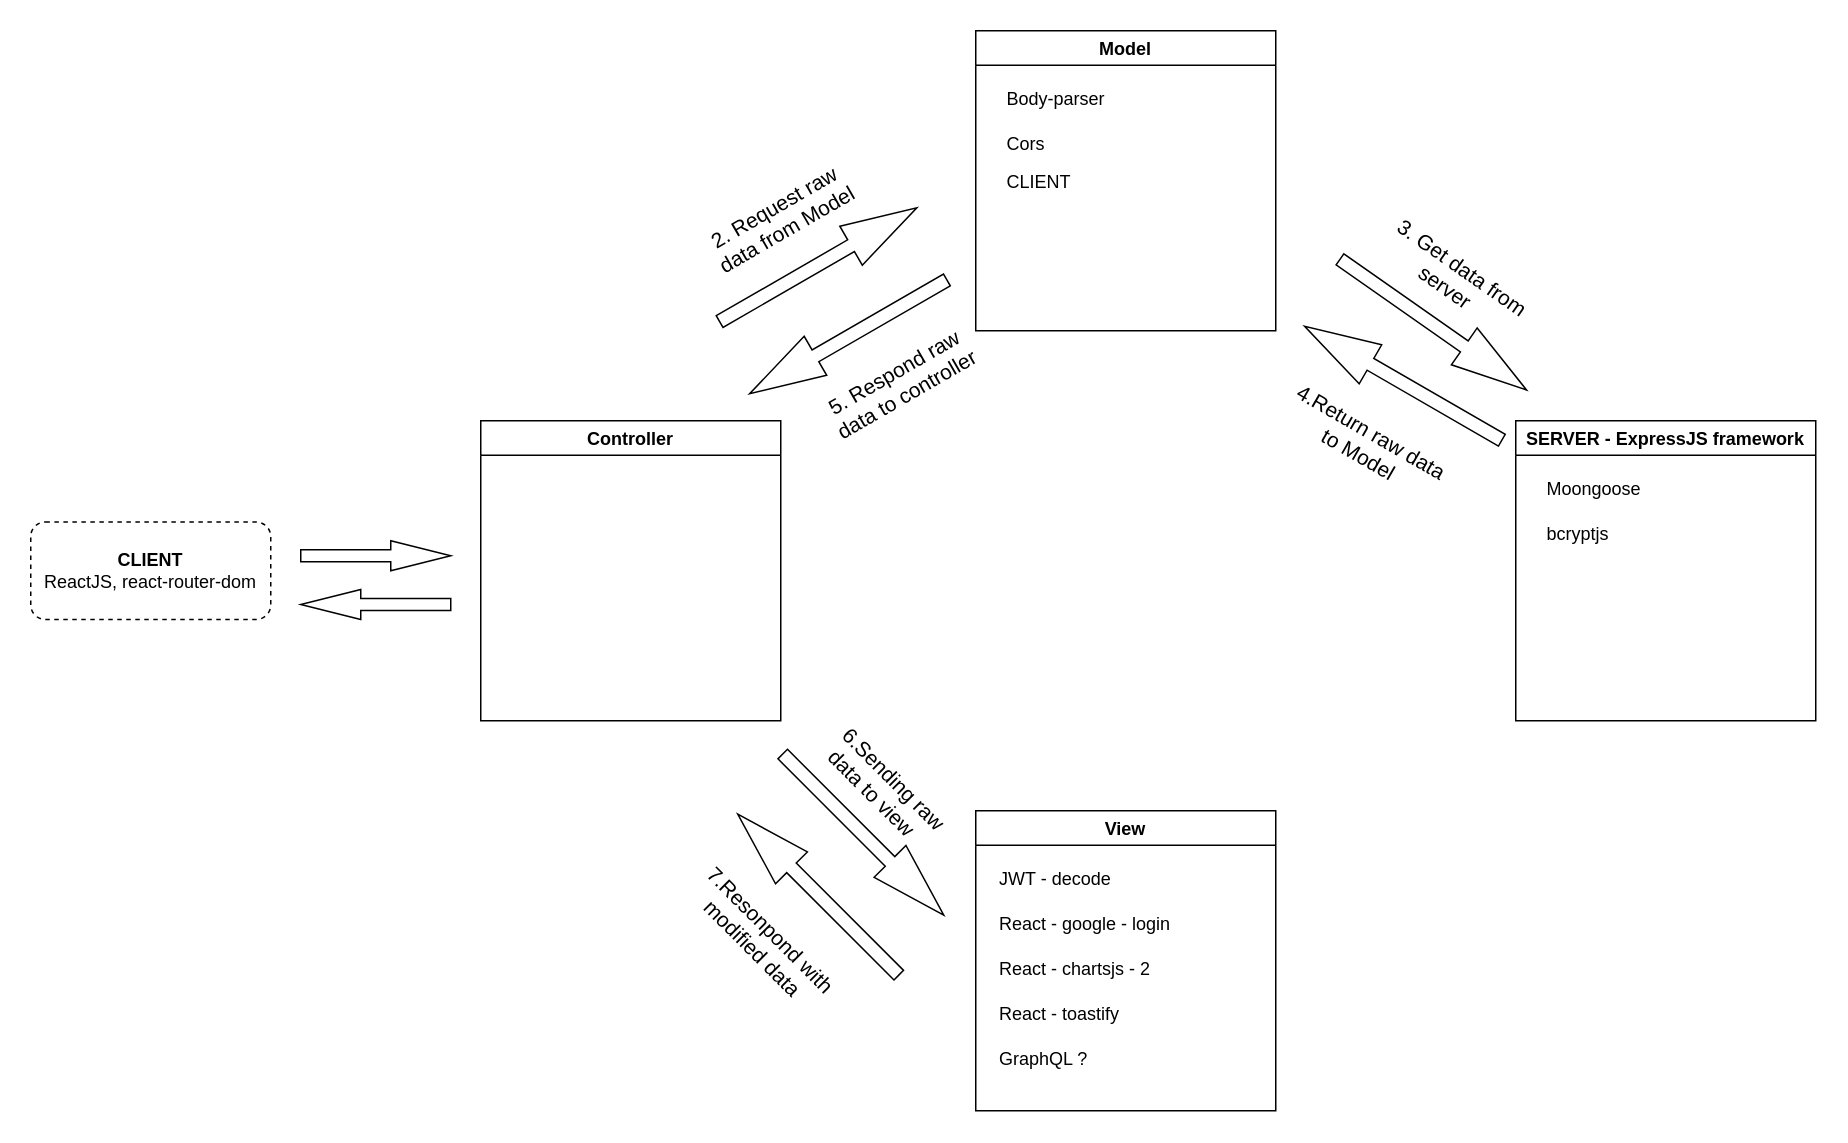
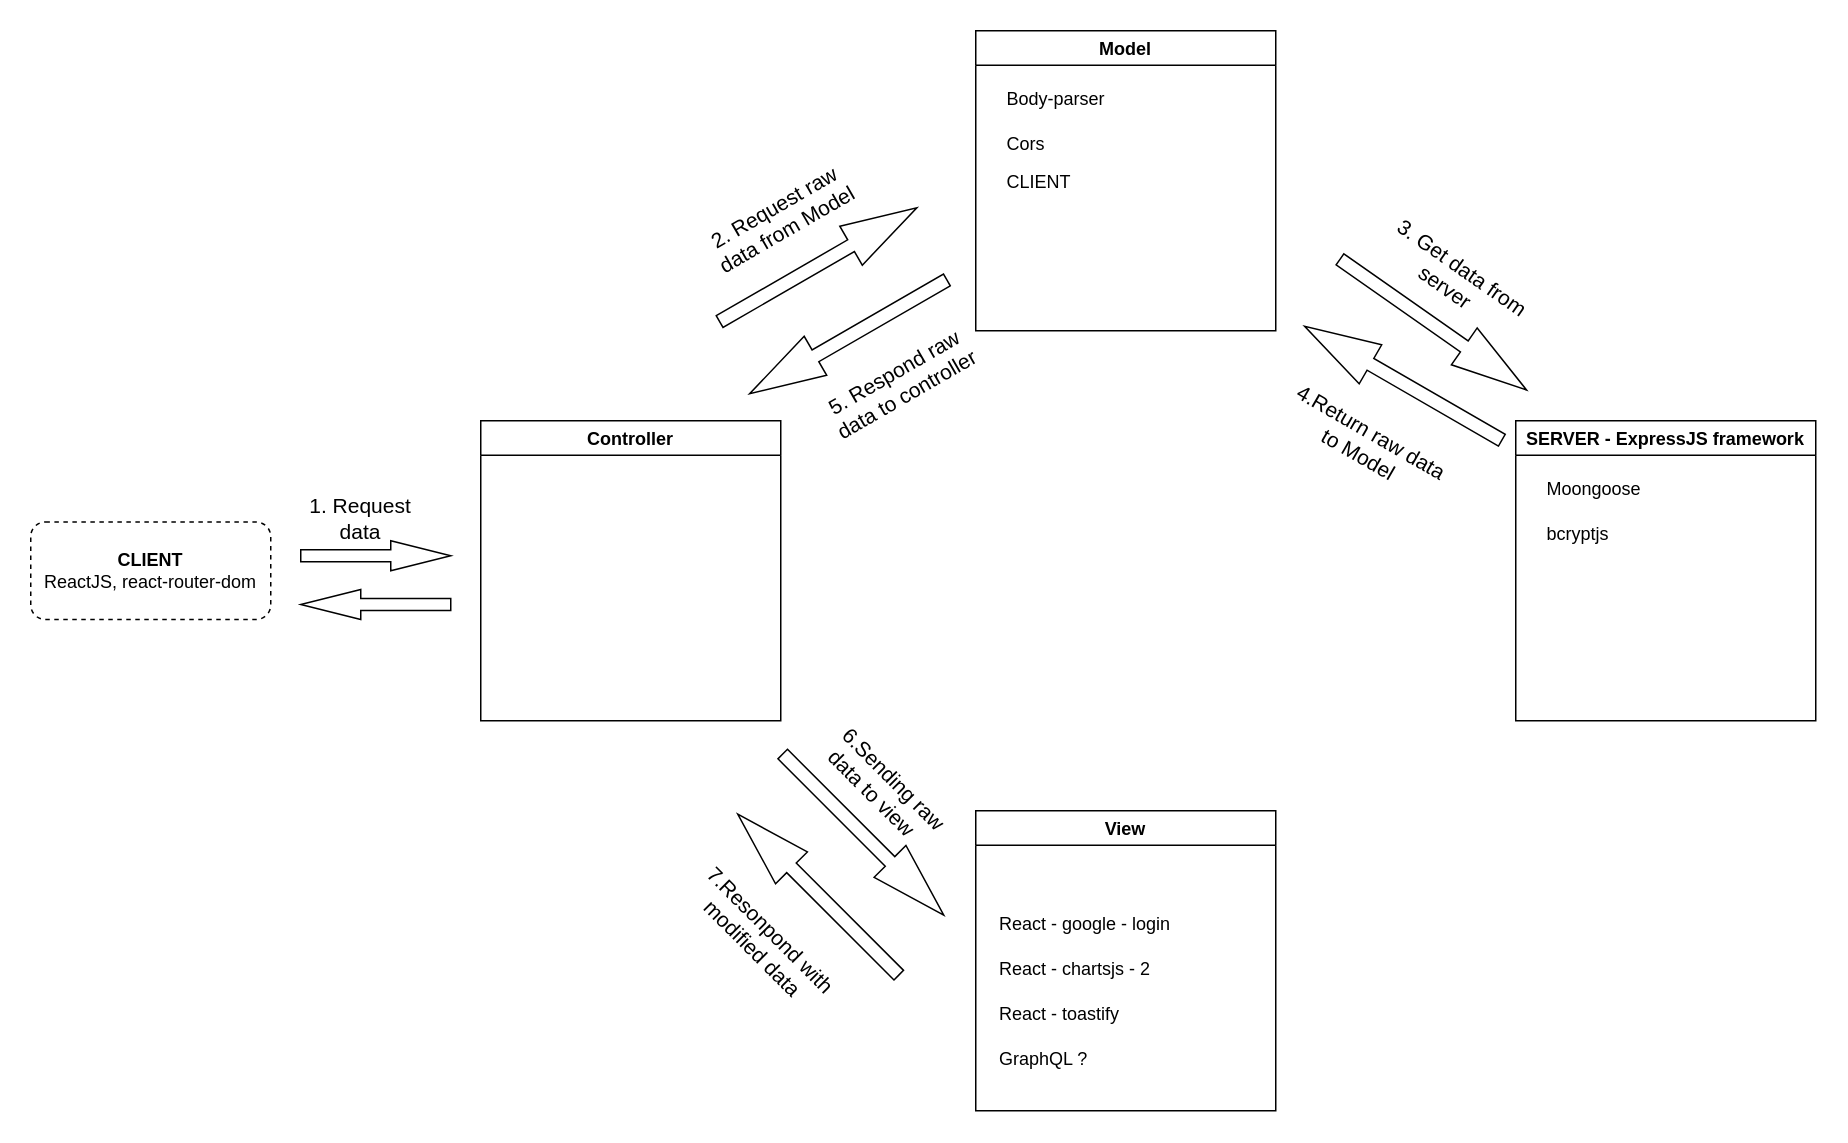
+ <mxCell id="17" value="&lt;font style=&quot;font-size: 14px&quot;&gt;1. Request data&lt;/font&gt;" style="text;html=1;strokeColor=none;fillColor=none;align=center;verticalAlign=middle;whiteSpace=wrap;rounded=0;" vertex="1" parent="1"><mxGeometry x="190" y="330" width="100" height="30" as="geometry" /></mxCell>
- <mxCell id="9" value="JWT - decode" style="text;strokeColor=none;fillColor=none;align=left;verticalAlign=middle;spacingLeft=4;spacingRight=4;overflow=hidden;points=[[0,0.5],[1,0.5]];portConstraint=eastwest;rotatable=0;" vertex="1" parent="8"><mxGeometry x="10" y="30" width="170" height="30" as="geometry" /></mxCell>
